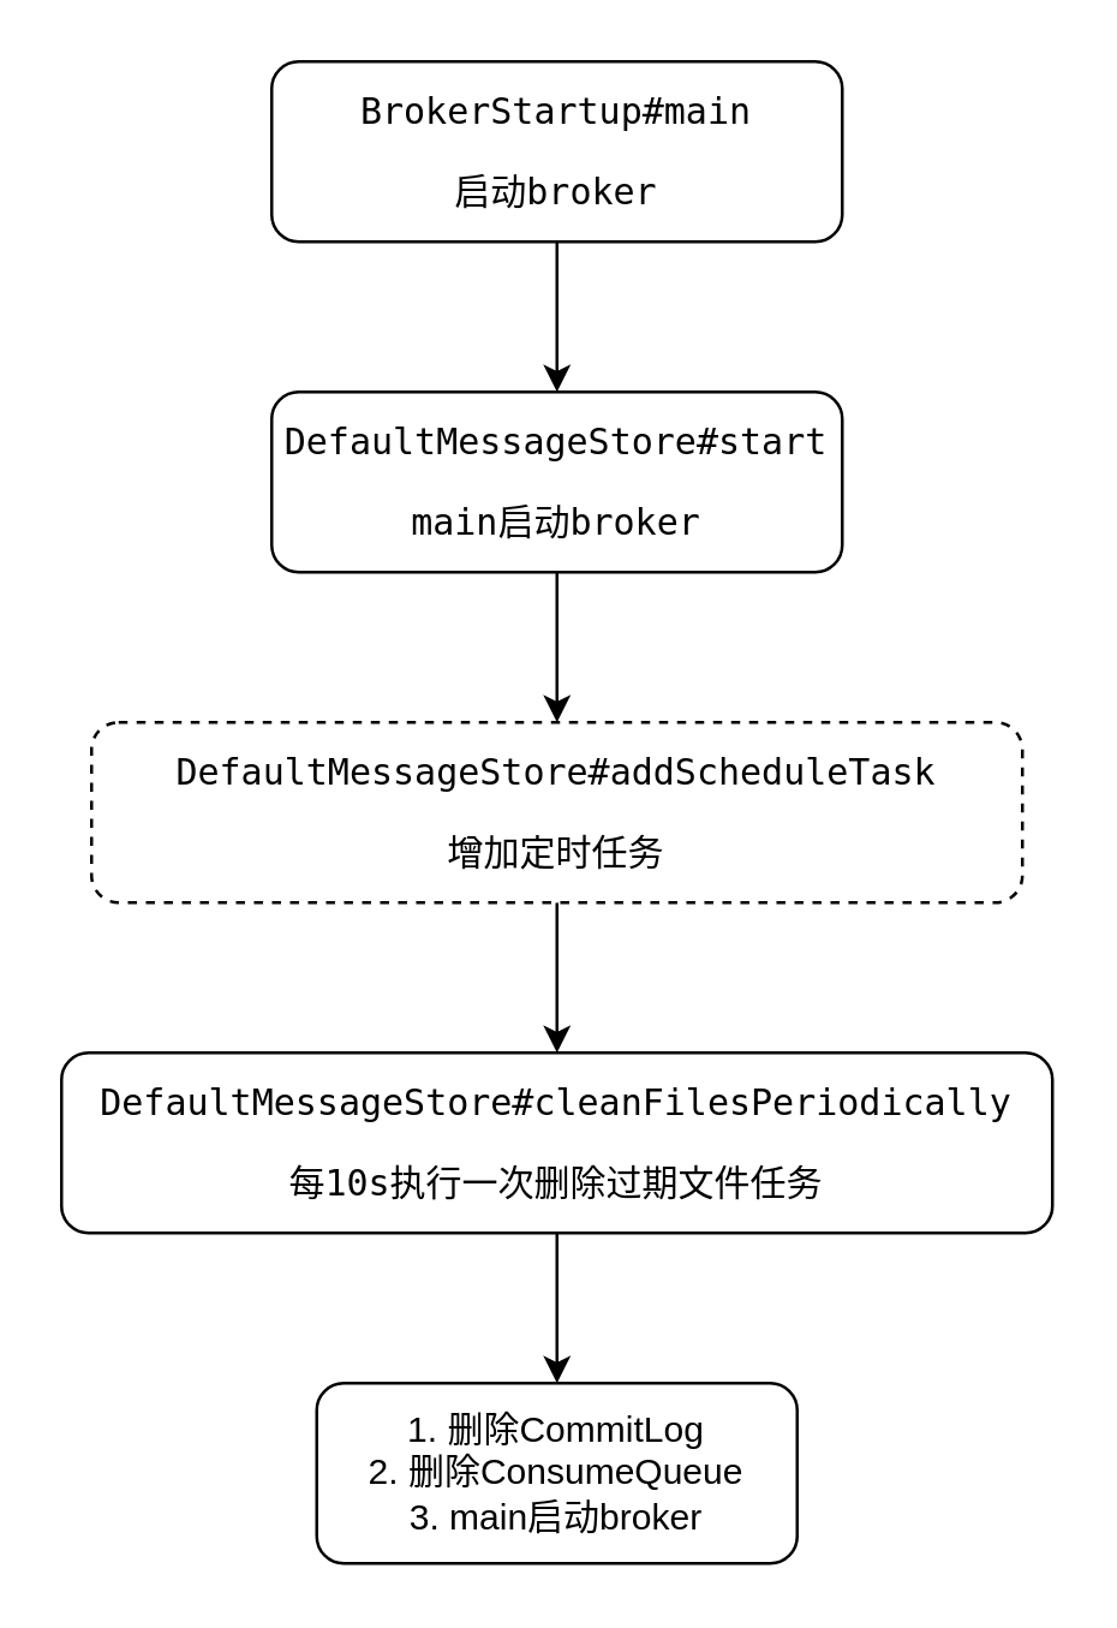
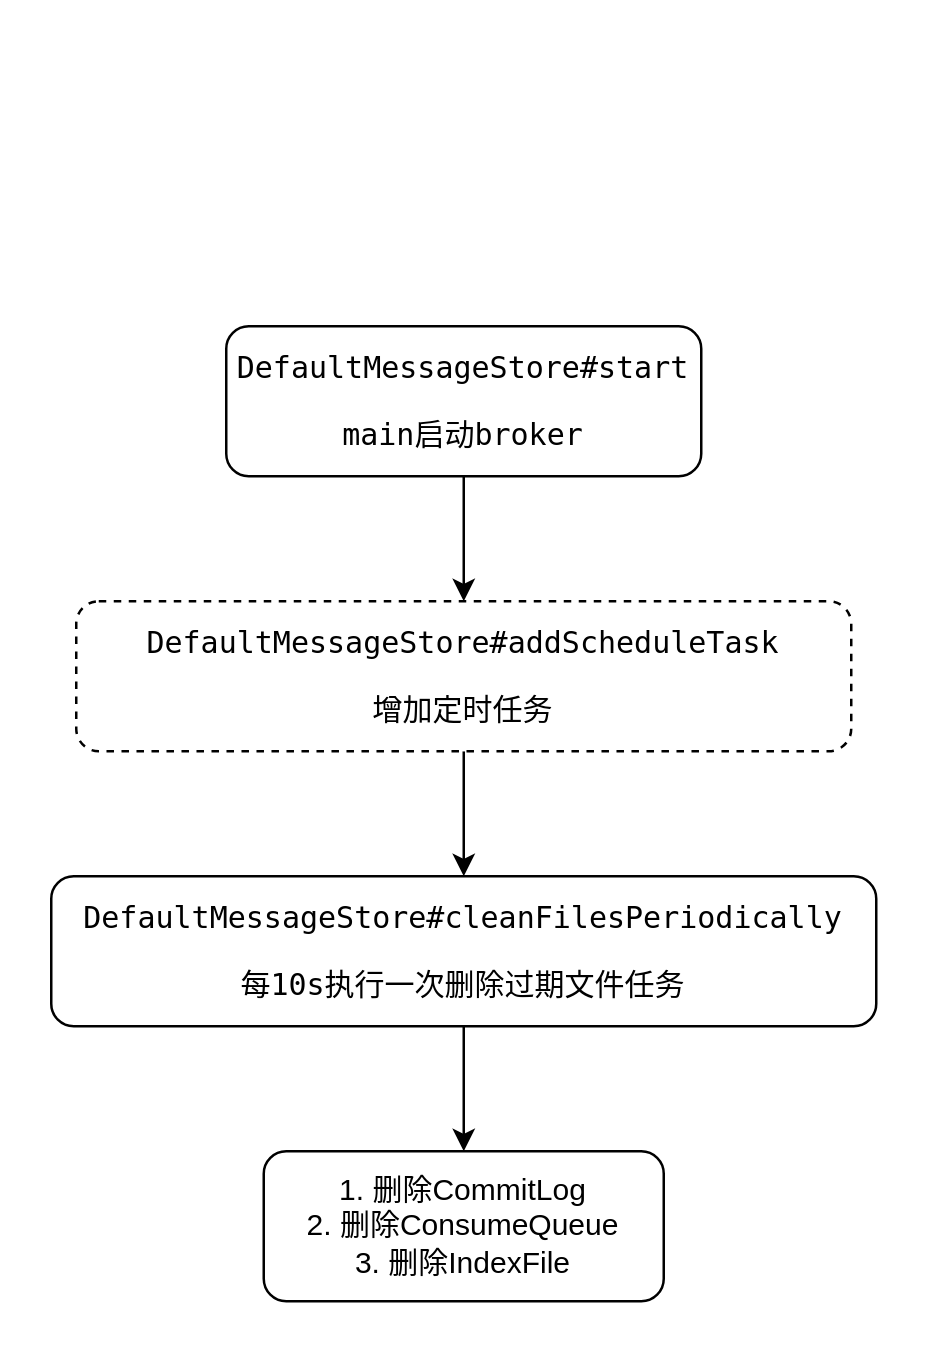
- <mxCell id="3" value="&lt;pre&gt;BrokerStartup#main&lt;/pre&gt;&lt;pre&gt;启动broker&lt;/pre&gt;" style="rounded=1;whiteSpace=wrap;html=1;" vertex="1" parent="1"><mxGeometry x="90" y="20" width="190" height="60" as="geometry" /></mxCell>
- <mxCell id="2" style="edgeStyle=orthogonalEdgeStyle;rounded=0;orthogonalLoop=1;jettySize=auto;html=1;exitX=0.5;exitY=1;exitDx=0;exitDy=0;entryX=0.5;entryY=0;entryDx=0;entryDy=0;" edge="1" parent="1" source="3" target="5"><mxGeometry relative="1" as="geometry" /></mxCell>
- <mxCell id="10" value="1. 删除CommitLog&lt;br&gt;2. 删除ConsumeQueue&lt;br&gt;3. main启动broker" style="rounded=1;whiteSpace=wrap;html=1;" vertex="1" parent="1"><mxGeometry x="105" y="460" width="160" height="60" as="geometry" /></mxCell>
+ <mxCell id="10" value="1. 删除CommitLog&lt;br&gt;2. 删除ConsumeQueue&lt;br&gt;3. 删除IndexFile" style="rounded=1;whiteSpace=wrap;html=1;" vertex="1" parent="1"><mxGeometry x="105" y="460" width="160" height="60" as="geometry" /></mxCell>
